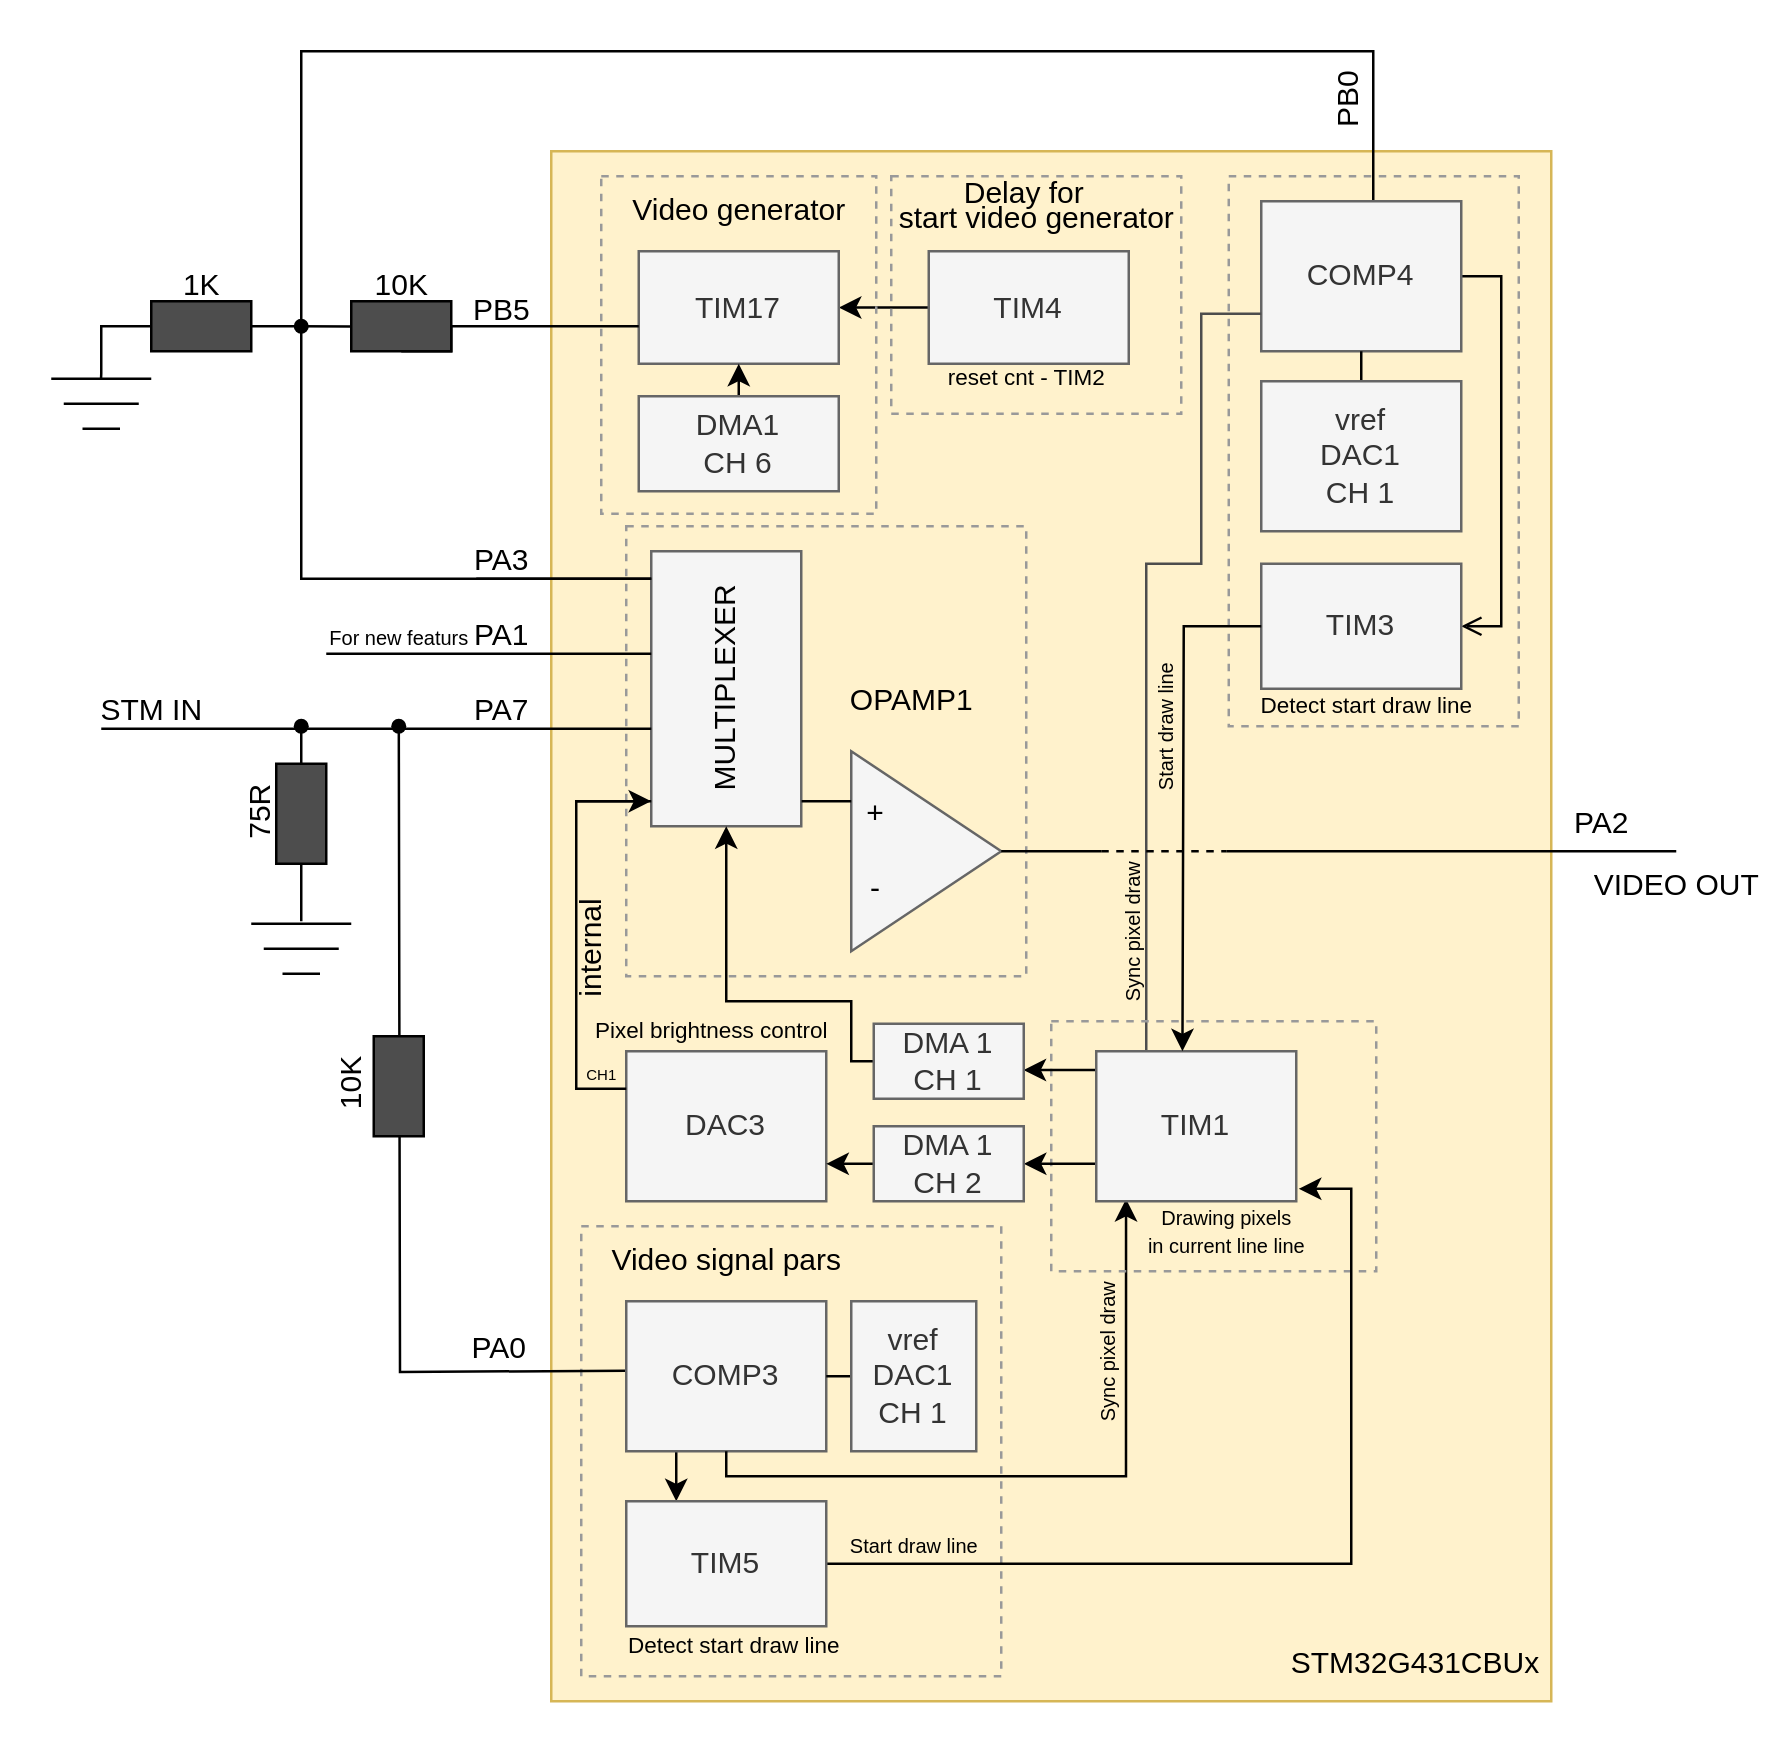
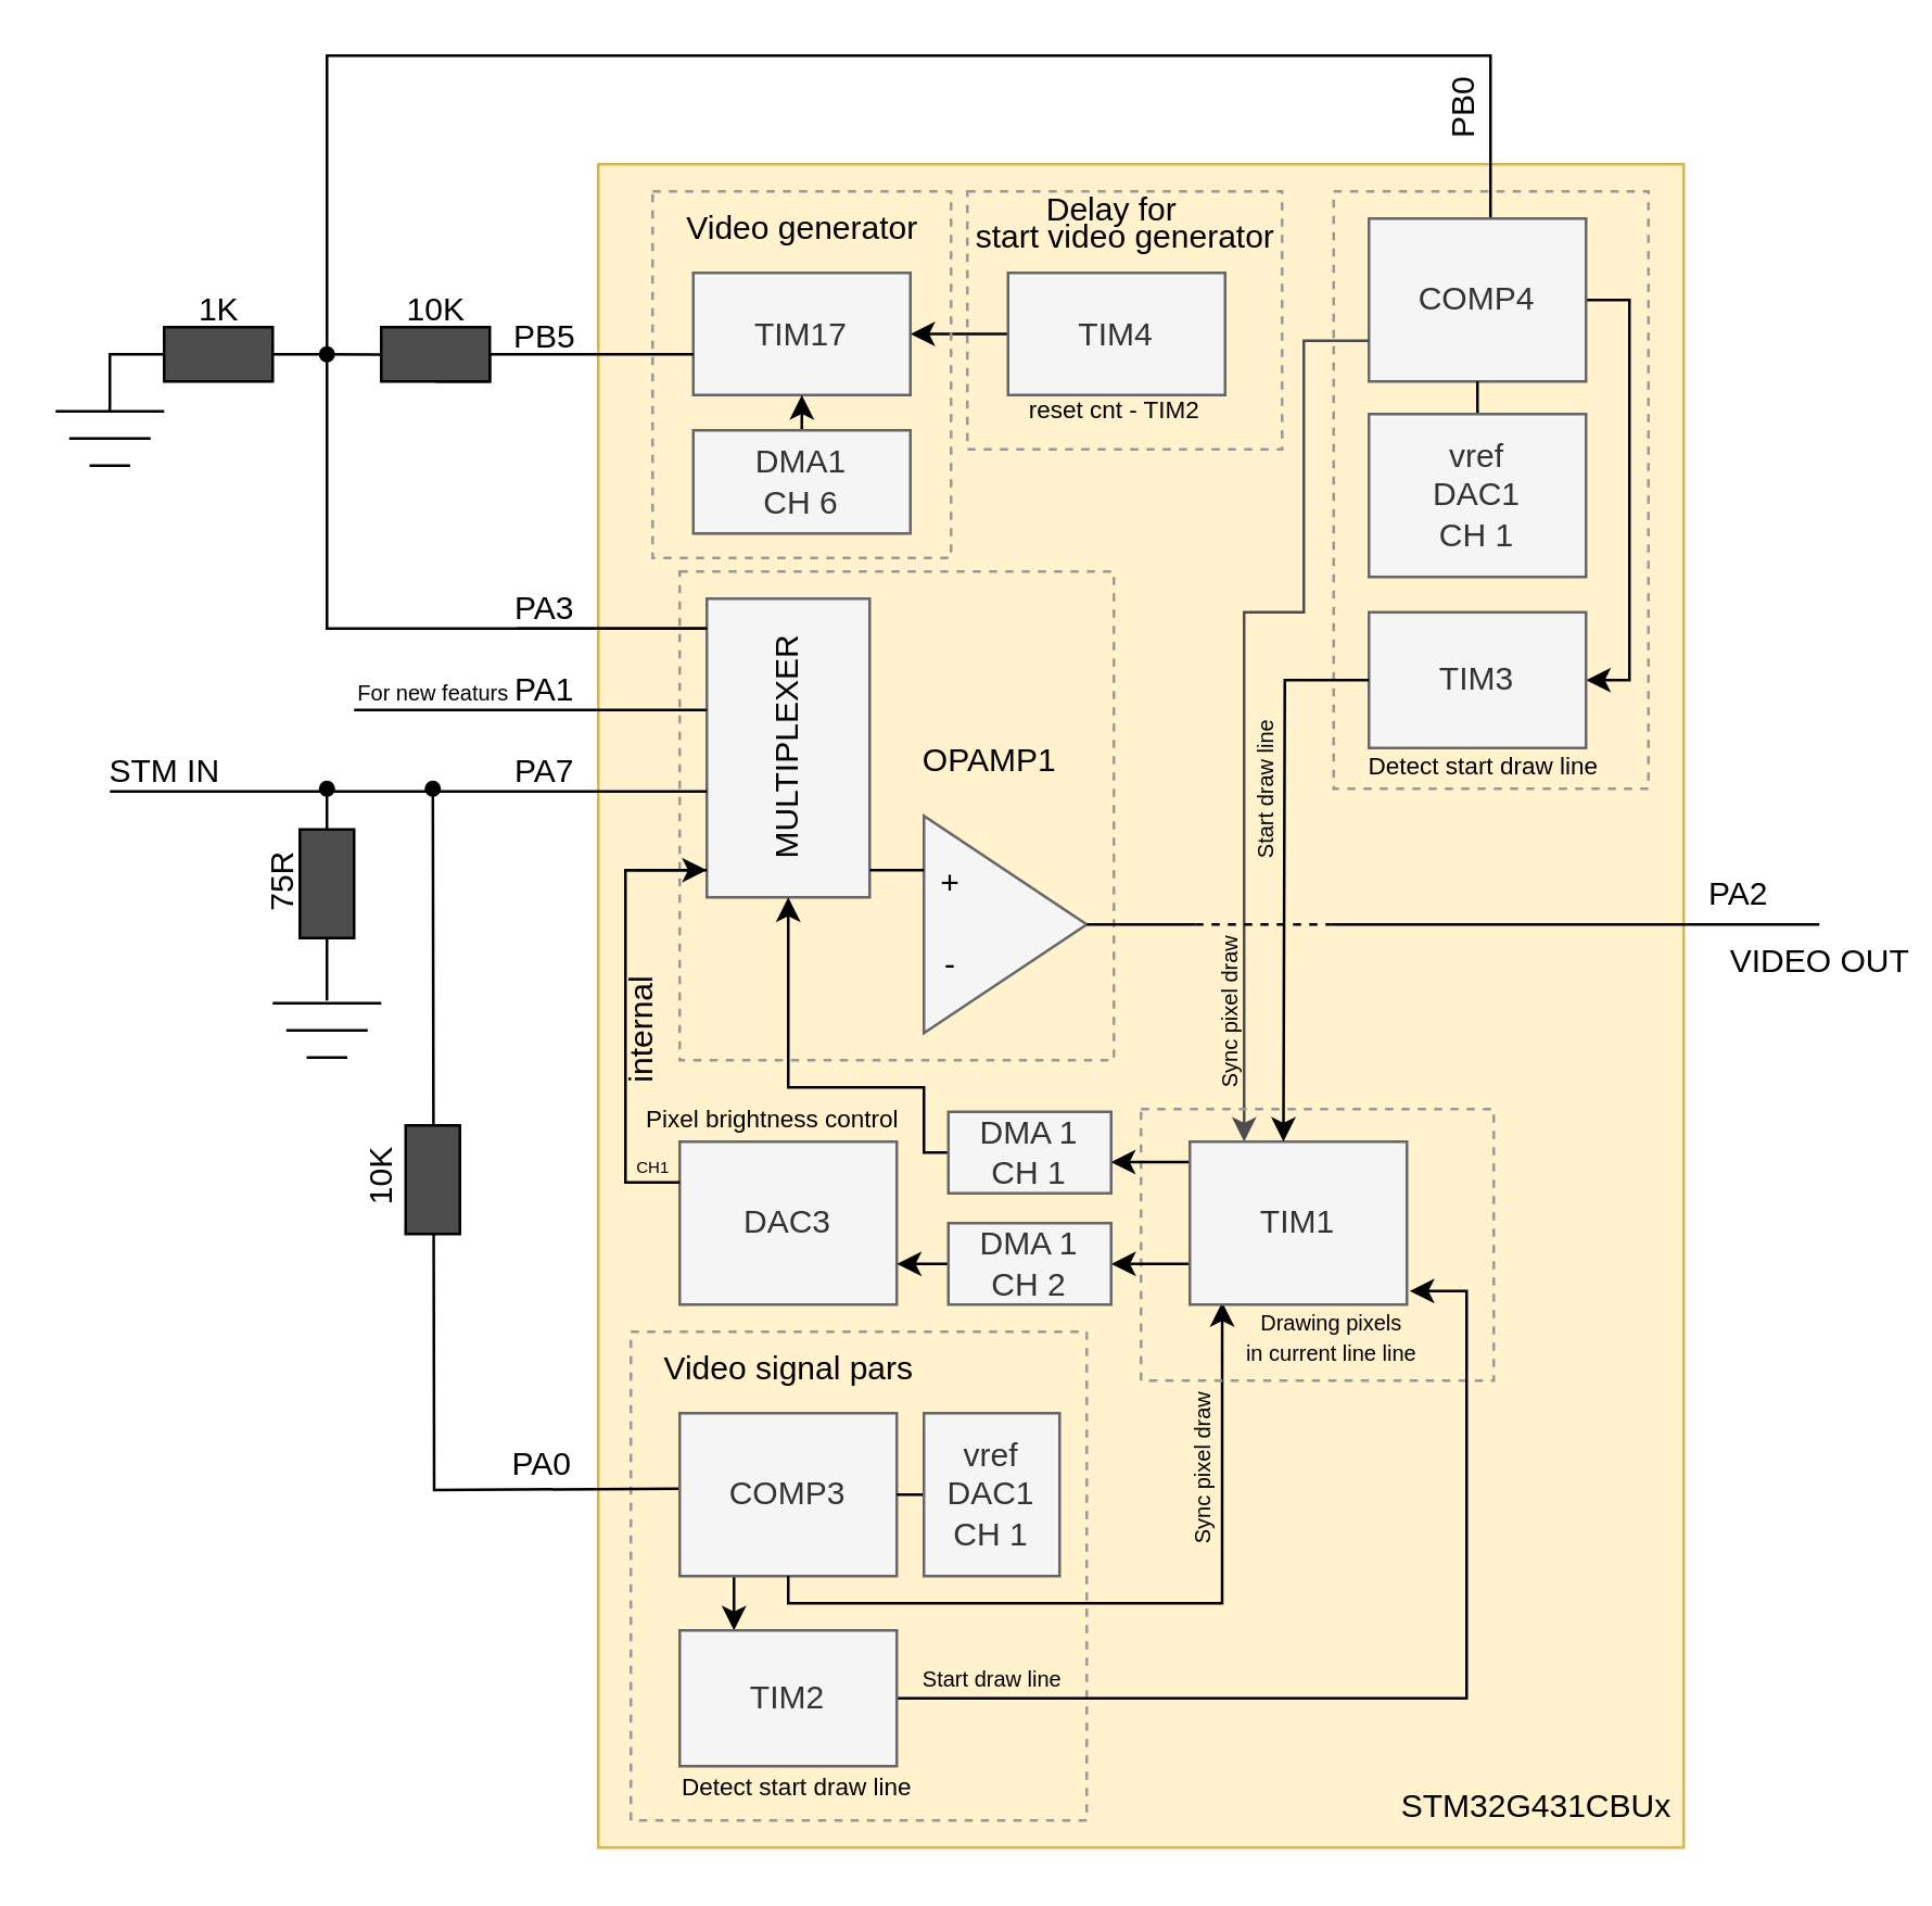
- <mxCell id="58" style="edgeStyle=orthogonalEdgeStyle;rounded=0;orthogonalLoop=1;jettySize=auto;html=1;exitX=1;exitY=0.5;exitDx=0;exitDy=0;entryX=1;entryY=0.5;entryDx=0;entryDy=0;strokeColor=#000000;endArrow=open;" edge="1" parent="1" source="59" target="90"><mxGeometry relative="1" as="geometry"><Array as="points"><mxPoint x="600" y="110" /><mxPoint x="600" y="250" /></Array></mxGeometry></mxCell>
+ <mxCell id="58" style="edgeStyle=orthogonalEdgeStyle;rounded=0;orthogonalLoop=1;jettySize=auto;html=1;exitX=1;exitY=0.5;exitDx=0;exitDy=0;entryX=1;entryY=0.5;entryDx=0;entryDy=0;strokeColor=#000000;" edge="1" parent="1" source="59" target="90"><mxGeometry relative="1" as="geometry"><Array as="points"><mxPoint x="600" y="110" /><mxPoint x="600" y="250" /></Array></mxGeometry></mxCell>
- <mxCell id="75" style="edgeStyle=orthogonalEdgeStyle;rounded=0;orthogonalLoop=1;jettySize=auto;html=1;exitX=0;exitY=0.75;exitDx=0;exitDy=0;entryX=0.25;entryY=0;entryDx=0;entryDy=0;strokeColor=#4D4D4D;endArrow=none;" edge="1" parent="1" source="59" target="80"><mxGeometry relative="1" as="geometry"><Array as="points"><mxPoint x="480" y="125" /><mxPoint x="480" y="225" /><mxPoint x="458" y="225" /></Array></mxGeometry></mxCell>
+ <mxCell id="75" style="edgeStyle=orthogonalEdgeStyle;rounded=0;orthogonalLoop=1;jettySize=auto;html=1;exitX=0;exitY=0.75;exitDx=0;exitDy=0;entryX=0.25;entryY=0;entryDx=0;entryDy=0;strokeColor=#4D4D4D;" edge="1" parent="1" source="59" target="80"><mxGeometry relative="1" as="geometry"><Array as="points"><mxPoint x="480" y="125" /><mxPoint x="480" y="225" /><mxPoint x="458" y="225" /></Array></mxGeometry></mxCell>
- <mxCell id="89" value="TIM5" style="rounded=0;whiteSpace=wrap;html=1;fillColor=#f5f5f5;fontColor=#333333;strokeColor=#666666;" vertex="1" parent="1"><mxGeometry x="250" y="600" width="80" height="50" as="geometry" /></mxCell>
+ <mxCell id="89" value="TIM2" style="rounded=0;whiteSpace=wrap;html=1;fillColor=#f5f5f5;fontColor=#333333;strokeColor=#666666;" vertex="1" parent="1"><mxGeometry x="250" y="600" width="80" height="50" as="geometry" /></mxCell>
